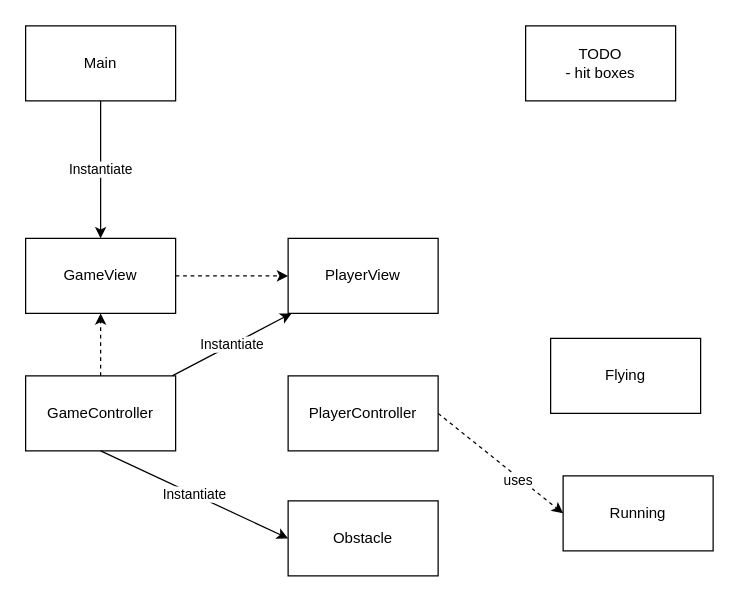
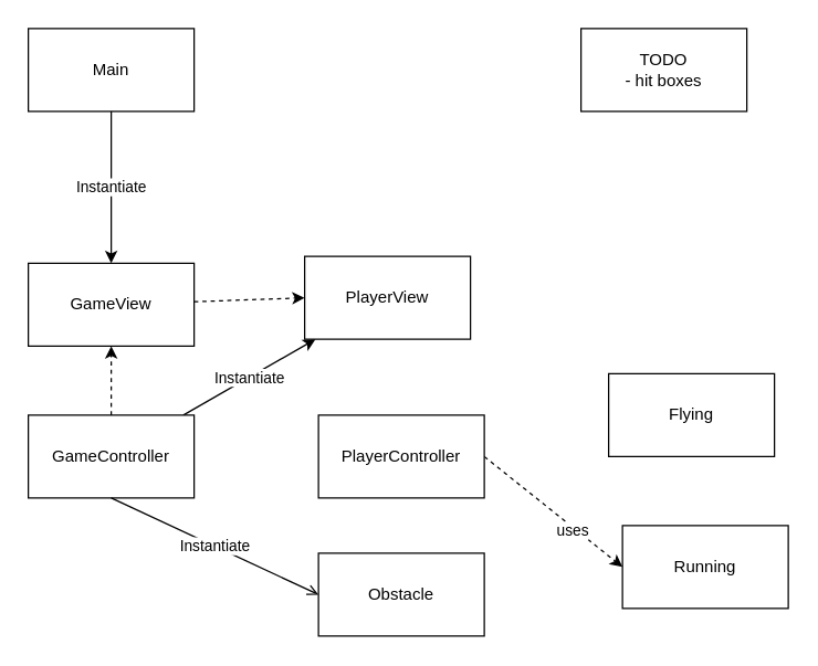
- <mxCell id="16" value="PlayerView" style="whiteSpace=wrap;html=1;" vertex="1" parent="1"><mxGeometry x="230" y="190" width="120" height="60" as="geometry" /></mxCell>
+ <mxCell id="16" value="PlayerView" style="whiteSpace=wrap;html=1;" vertex="1" parent="1"><mxGeometry x="220" y="185" width="120" height="60" as="geometry" /></mxCell>
- <mxCell id="15" value="Instantiate" style="edgeStyle=none;html=1;entryX=0;entryY=0.5;entryDx=0;entryDy=0;exitX=0.5;exitY=1;exitDx=0;exitDy=0;" edge="1" parent="1" source="13" target="14"><mxGeometry relative="1" as="geometry"><mxPoint x="150" y="358.75" as="sourcePoint" /><mxPoint x="250" y="390" as="targetPoint" /></mxGeometry></mxCell>
+ <mxCell id="15" value="Instantiate" style="edgeStyle=none;html=1;entryX=0;entryY=0.5;entryDx=0;entryDy=0;exitX=0.5;exitY=1;exitDx=0;exitDy=0;endArrow=open;" edge="1" parent="1" source="13" target="14"><mxGeometry relative="1" as="geometry"><mxPoint x="150" y="358.75" as="sourcePoint" /><mxPoint x="250" y="390" as="targetPoint" /></mxGeometry></mxCell>
